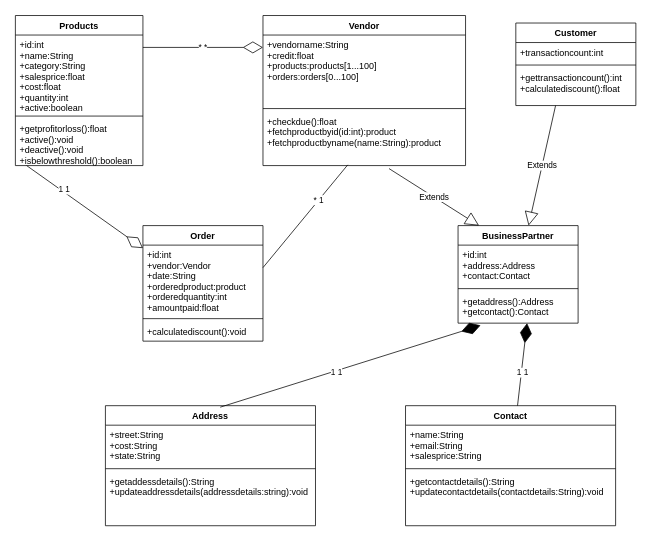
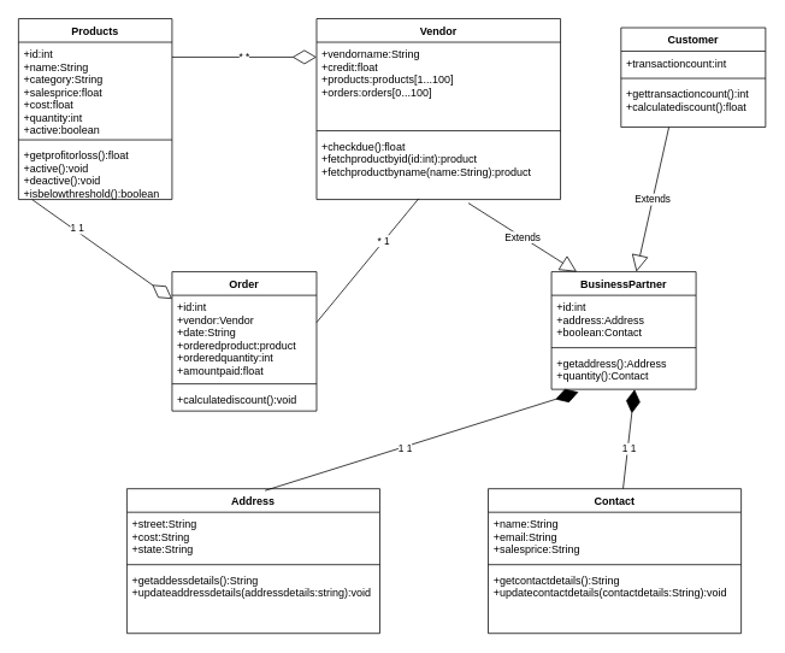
- <mxCell id="24" value="+id:int&#10;+address:Address&#10;+contact:Contact" style="text;strokeColor=none;fillColor=none;align=left;verticalAlign=top;spacingLeft=4;spacingRight=4;overflow=hidden;rotatable=0;points=[[0,0.5],[1,0.5]];portConstraint=eastwest;" parent="23" vertex="1"><mxGeometry y="26" width="160" height="54" as="geometry" /></mxCell>
+ <mxCell id="24" value="+id:int&#10;+address:Address&#10;+boolean:Contact" style="text;strokeColor=none;fillColor=none;align=left;verticalAlign=top;spacingLeft=4;spacingRight=4;overflow=hidden;rotatable=0;points=[[0,0.5],[1,0.5]];portConstraint=eastwest;" parent="23" vertex="1"><mxGeometry y="26" width="160" height="54" as="geometry" /></mxCell>
- <mxCell id="26" value="+getaddress():Address&#10;+getcontact():Contact" style="text;strokeColor=none;fillColor=none;align=left;verticalAlign=top;spacingLeft=4;spacingRight=4;overflow=hidden;rotatable=0;points=[[0,0.5],[1,0.5]];portConstraint=eastwest;" parent="23" vertex="1"><mxGeometry y="88" width="160" height="42" as="geometry" /></mxCell>
+ <mxCell id="26" value="+getaddress():Address&#10;+quantity():Contact" style="text;strokeColor=none;fillColor=none;align=left;verticalAlign=top;spacingLeft=4;spacingRight=4;overflow=hidden;rotatable=0;points=[[0,0.5],[1,0.5]];portConstraint=eastwest;" parent="23" vertex="1"><mxGeometry y="88" width="160" height="42" as="geometry" /></mxCell>
